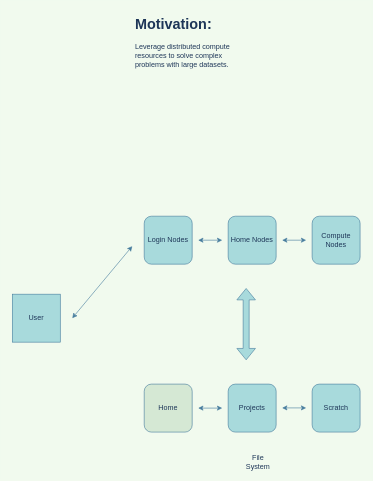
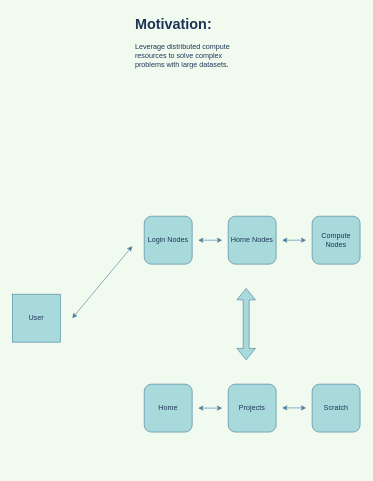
- <mxCell id="11" value="Home" style="rounded=1;whiteSpace=wrap;html=1;sketch=0;fontColor=#1D3557;strokeColor=#457B9D;fillColor=#d5e8d4;" vertex="1" parent="1"><mxGeometry x="240" y="640" width="80" height="80" as="geometry" /></mxCell>
+ <mxCell id="11" value="Home" style="rounded=1;whiteSpace=wrap;html=1;sketch=0;fontColor=#1D3557;strokeColor=#457B9D;fillColor=#A8DADC;" vertex="1" parent="1"><mxGeometry x="240" y="640" width="80" height="80" as="geometry" /></mxCell>
- <mxCell id="2" value="File System" style="text;html=1;strokeColor=none;fillColor=none;align=center;verticalAlign=middle;whiteSpace=wrap;rounded=0;fontColor=#1D3557;" vertex="1" parent="1"><mxGeometry x="410" y="760" width="40" height="20" as="geometry" /></mxCell>
